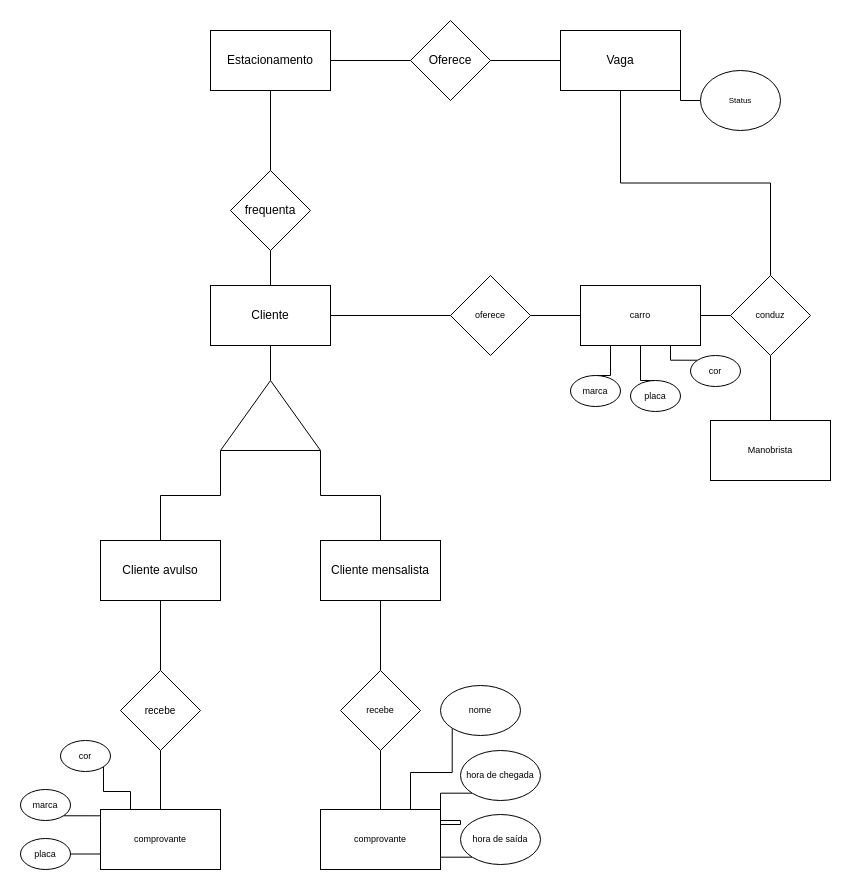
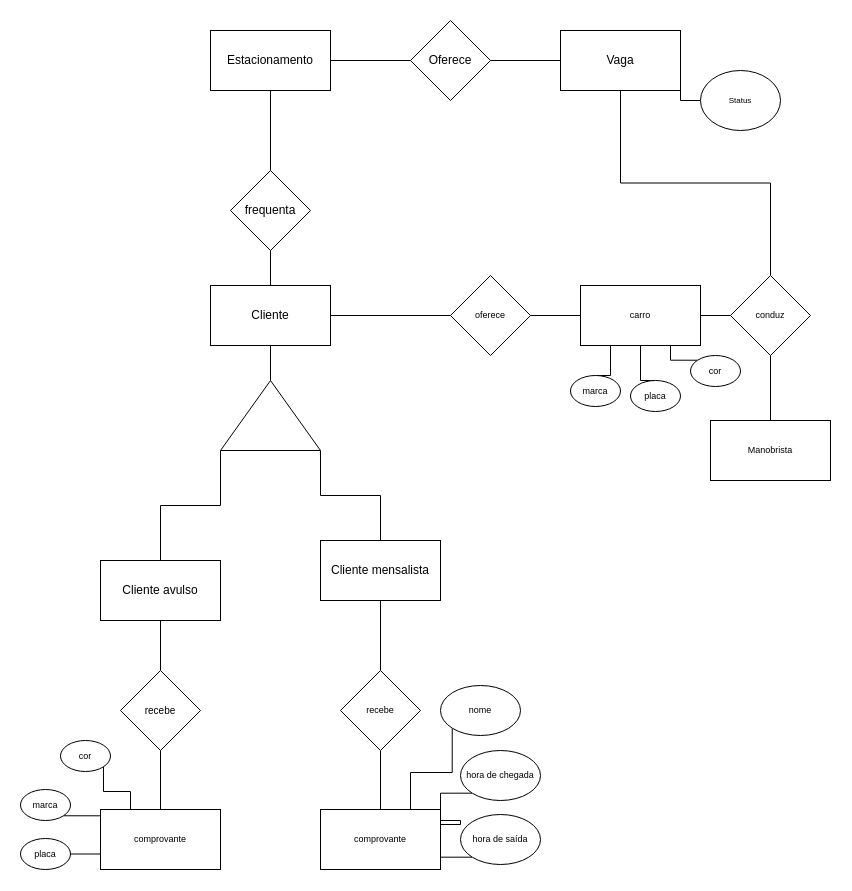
- <mxCell id="18" value="Cliente avulso" style="rounded=0;whiteSpace=wrap;html=1;fontSize=12;" parent="1" vertex="1"><mxGeometry x="100" y="540" width="120" height="60" as="geometry" /></mxCell>
+ <mxCell id="18" value="Cliente avulso" style="rounded=0;whiteSpace=wrap;html=1;fontSize=12;" parent="1" vertex="1"><mxGeometry x="100" y="560" width="120" height="60" as="geometry" /></mxCell>
